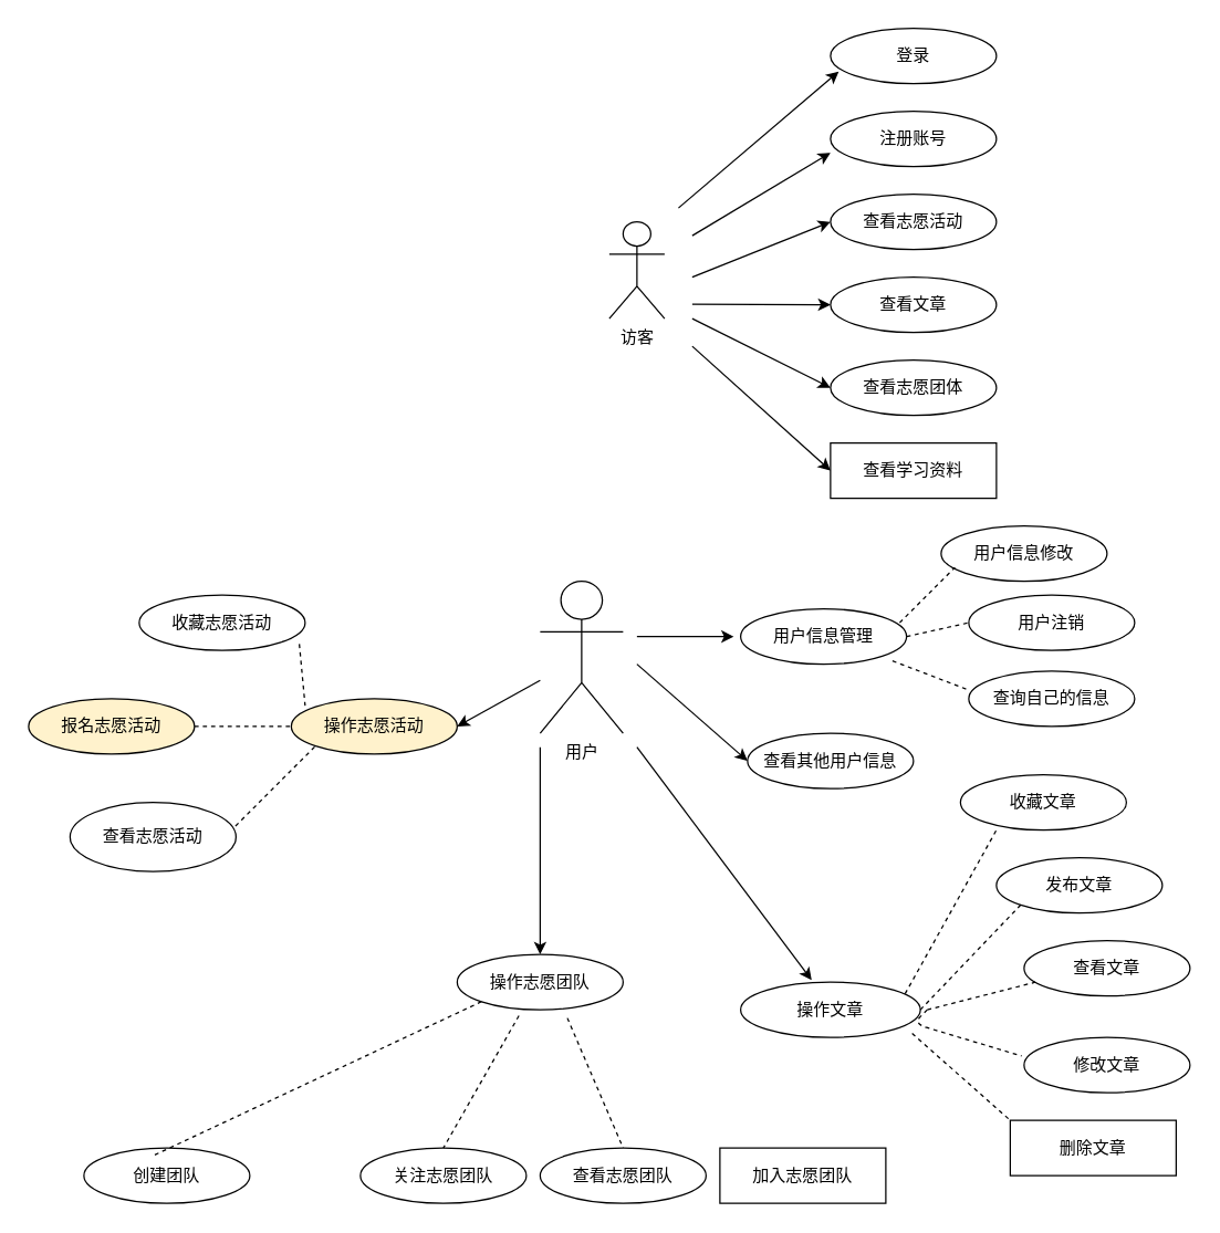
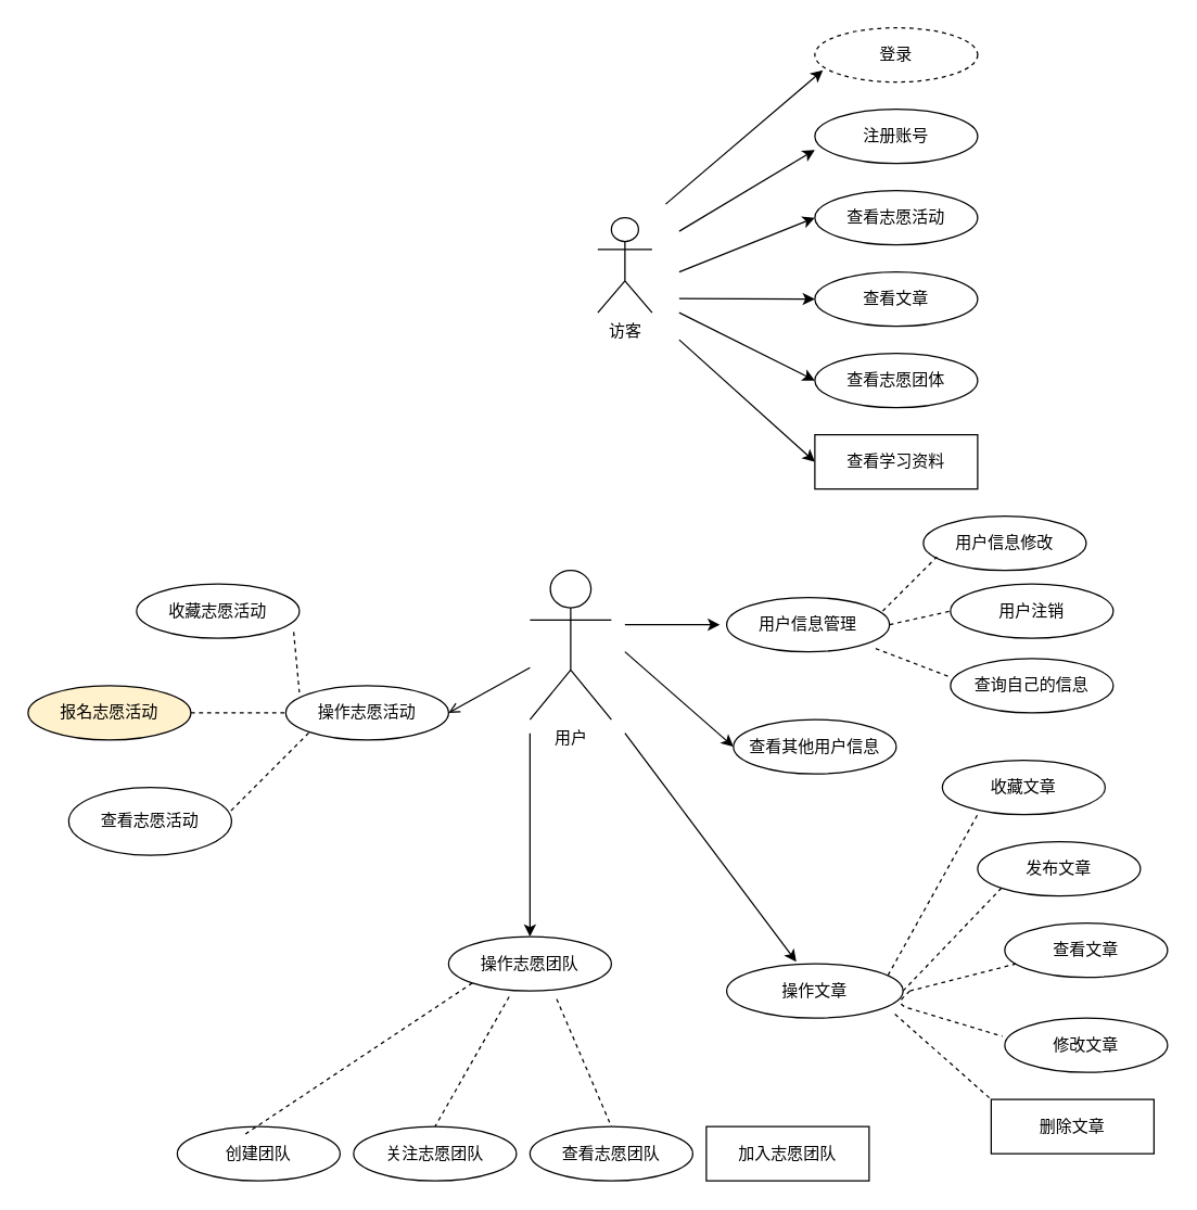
- <mxCell id="10" value="登录" style="ellipse;whiteSpace=wrap;html=1;" parent="1" vertex="1"><mxGeometry x="600" y="20" width="120" height="40" as="geometry" /></mxCell>
+ <mxCell id="10" value="登录" style="ellipse;whiteSpace=wrap;html=1;dashed=1;" parent="1" vertex="1"><mxGeometry x="600" y="20" width="120" height="40" as="geometry" /></mxCell>
- <mxCell id="51" value="" style="endArrow=classic;html=1;entryX=1;entryY=0.5;entryDx=0;entryDy=0;" parent="1" source="16" target="44" edge="1"><mxGeometry width="50" height="50" relative="1" as="geometry"><mxPoint x="350" y="570" as="sourcePoint" /><mxPoint y="520" as="targetPoint" x="400" /></mxGeometry></mxCell>
+ <mxCell id="51" value="" style="endArrow=open;html=1;entryX=1;entryY=0.5;entryDx=0;entryDy=0;" parent="1" source="16" target="44" edge="1"><mxGeometry width="50" height="50" relative="1" as="geometry"><mxPoint x="350" y="570" as="sourcePoint" /><mxPoint y="520" as="targetPoint" x="400" /></mxGeometry></mxCell>
- <mxCell id="44" value="操作志愿活动" style="ellipse;whiteSpace=wrap;html=1;fillColor=#fff2cc;" parent="1" vertex="1"><mxGeometry x="210" y="505" width="120" height="40" as="geometry" /></mxCell>
+ <mxCell id="44" value="操作志愿活动" style="ellipse;whiteSpace=wrap;html=1;" parent="1" vertex="1"><mxGeometry x="210" y="505" width="120" height="40" as="geometry" /></mxCell>
- <mxCell id="42" value="创建团队" style="ellipse;whiteSpace=wrap;html=1;" parent="1" vertex="1"><mxGeometry x="60" y="830" width="120" height="40" as="geometry" /></mxCell>
+ <mxCell id="42" value="创建团队" style="ellipse;whiteSpace=wrap;html=1;" parent="1" vertex="1"><mxGeometry x="130" y="830" width="120" height="40" as="geometry" /></mxCell>
